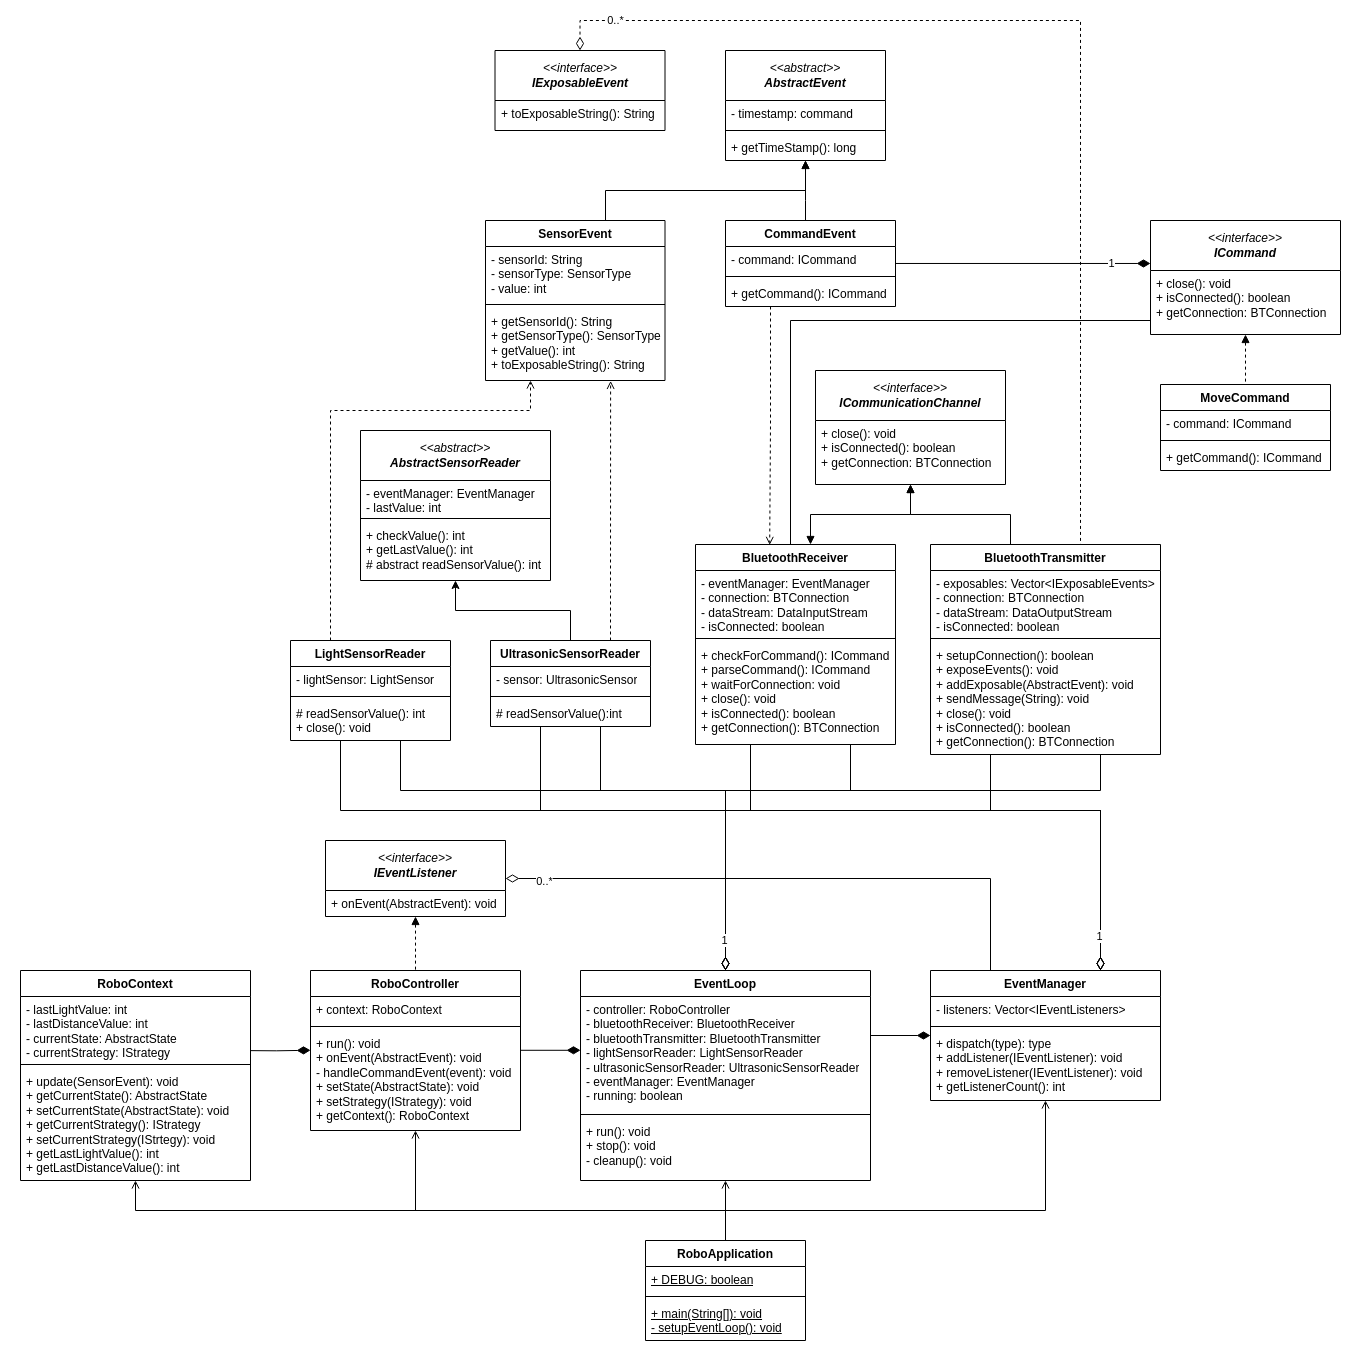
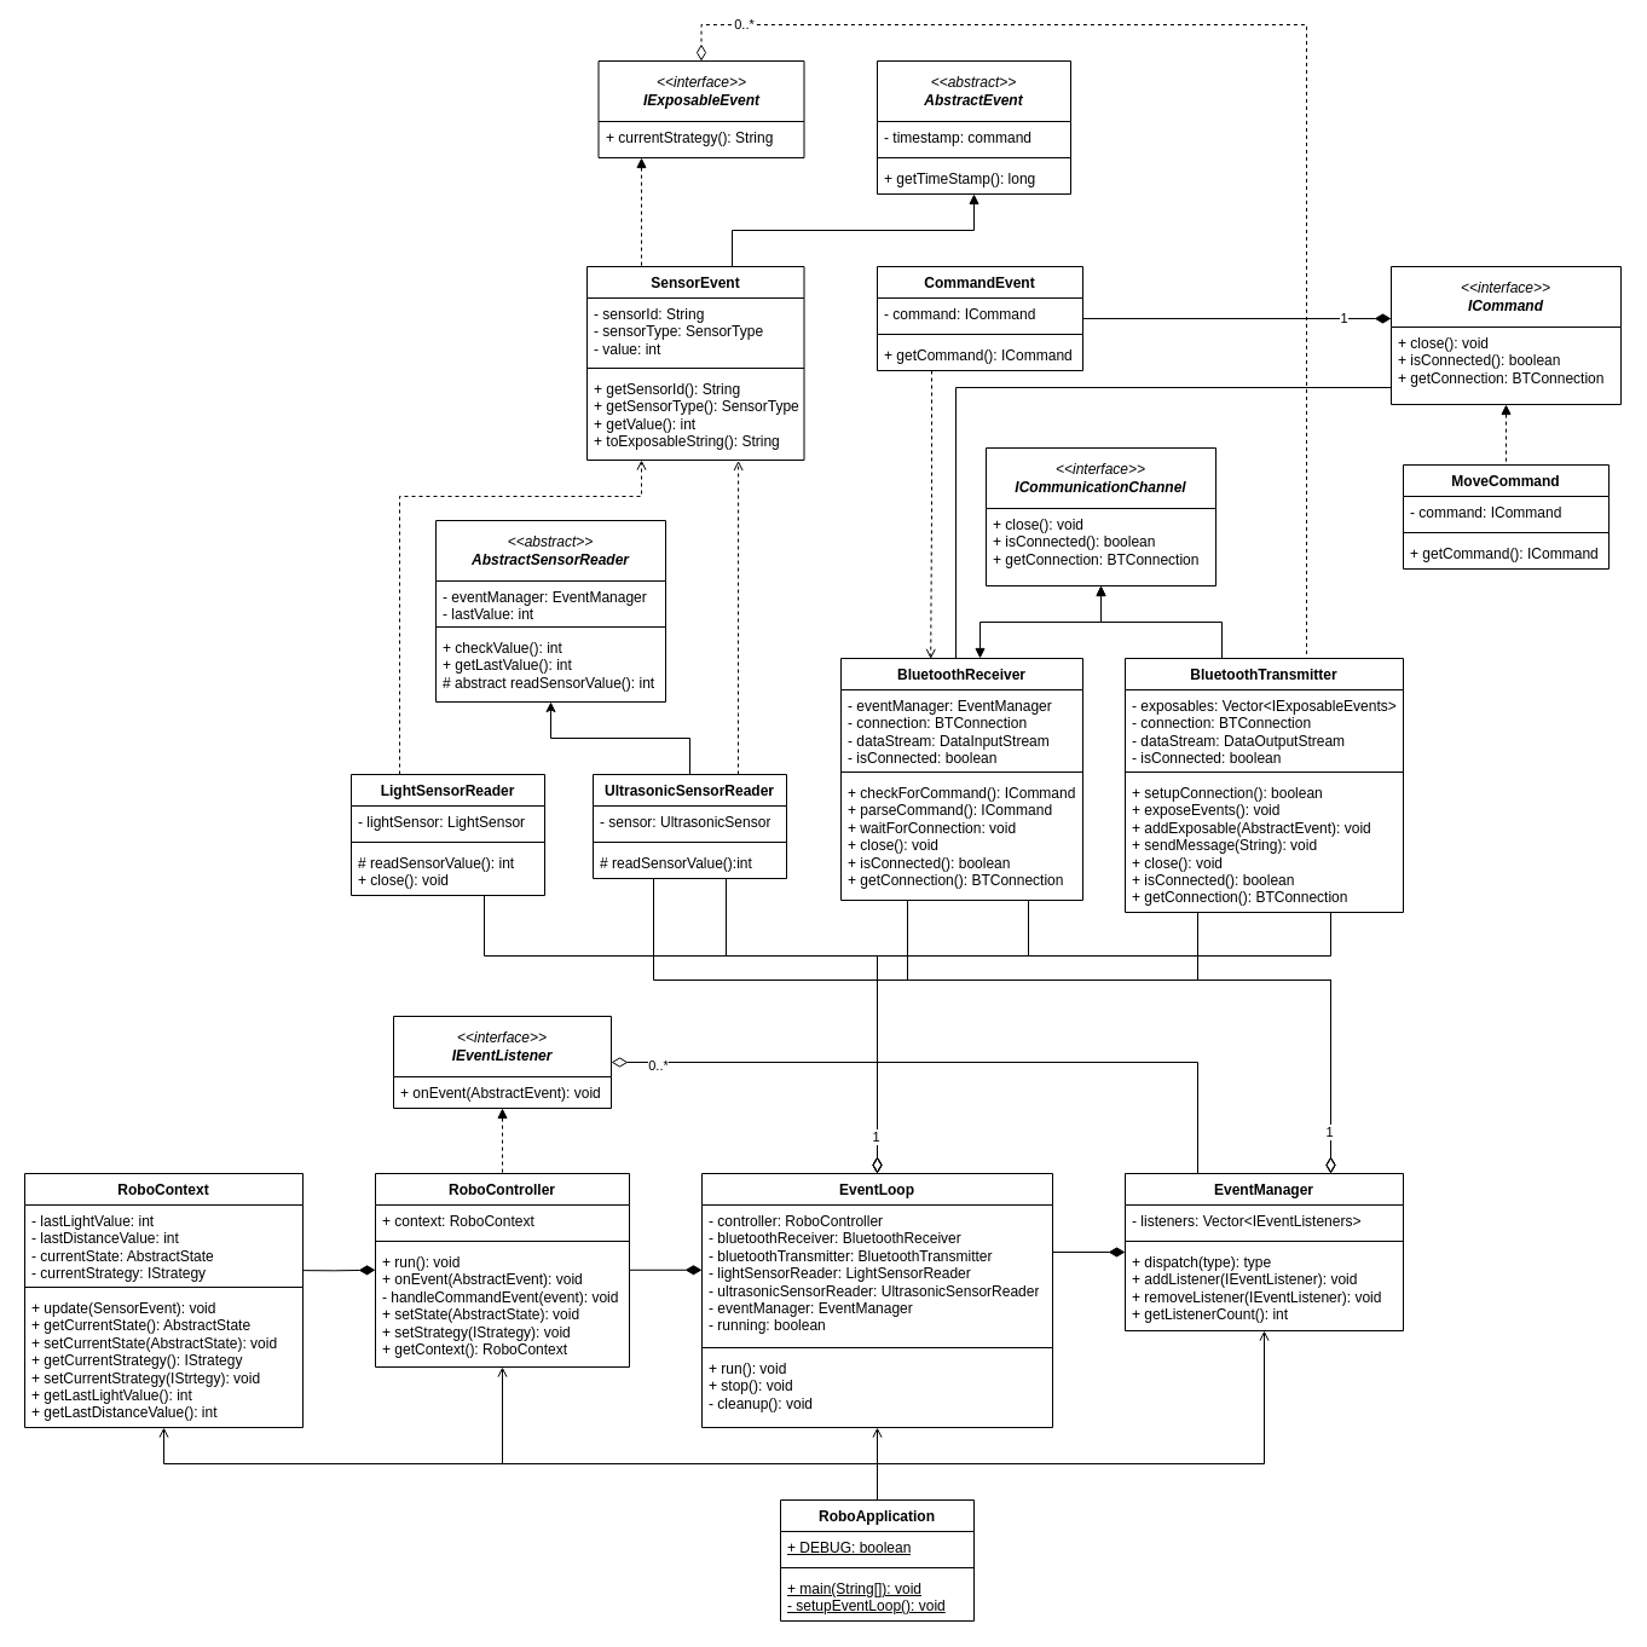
- <mxCell id="67" value="+ toExposableString(): String" style="text;strokeColor=none;fillColor=none;align=left;verticalAlign=top;spacingLeft=4;spacingRight=4;overflow=hidden;rotatable=0;points=[[0,0.5],[1,0.5]];portConstraint=eastwest;whiteSpace=wrap;html=1;" vertex="1" parent="66"><mxGeometry y="50" width="170" height="30" as="geometry" /></mxCell>
+ <mxCell id="67" value="+ currentStrategy(): String" style="text;strokeColor=none;fillColor=none;align=left;verticalAlign=top;spacingLeft=4;spacingRight=4;overflow=hidden;rotatable=0;points=[[0,0.5],[1,0.5]];portConstraint=eastwest;whiteSpace=wrap;html=1;" vertex="1" parent="66"><mxGeometry y="50" width="170" height="30" as="geometry" /></mxCell>
+ <mxCell id="65" style="edgeStyle=orthogonalEdgeStyle;rounded=0;orthogonalLoop=1;jettySize=auto;html=1;endArrow=none;startFill=1;startArrow=block;dashed=1;" edge="1" parent="1" source="66" target="28"><mxGeometry relative="1" as="geometry"><Array as="points"><mxPoint x="530" y="180" /><mxPoint x="530" y="180" /></Array></mxGeometry></mxCell>
- <mxCell id="90" style="edgeStyle=orthogonalEdgeStyle;rounded=0;orthogonalLoop=1;jettySize=auto;html=1;entryX=0.5;entryY=1;entryDx=0;entryDy=0;entryPerimeter=0;" edge="1" parent="1" source="33" target="27"><mxGeometry relative="1" as="geometry"><Array as="points"><mxPoint x="805" y="200" /><mxPoint x="805" y="200" /></Array></mxGeometry></mxCell>
- <mxCell id="47" style="edgeStyle=orthogonalEdgeStyle;rounded=0;orthogonalLoop=1;jettySize=auto;html=1;endArrow=diamondThin;endFill=0;endSize=11;" edge="1" parent="1" source="48" target="16"><mxGeometry relative="1" as="geometry"><Array as="points"><mxPoint x="340" y="810" /><mxPoint x="1100" y="810" /></Array></mxGeometry></mxCell>
